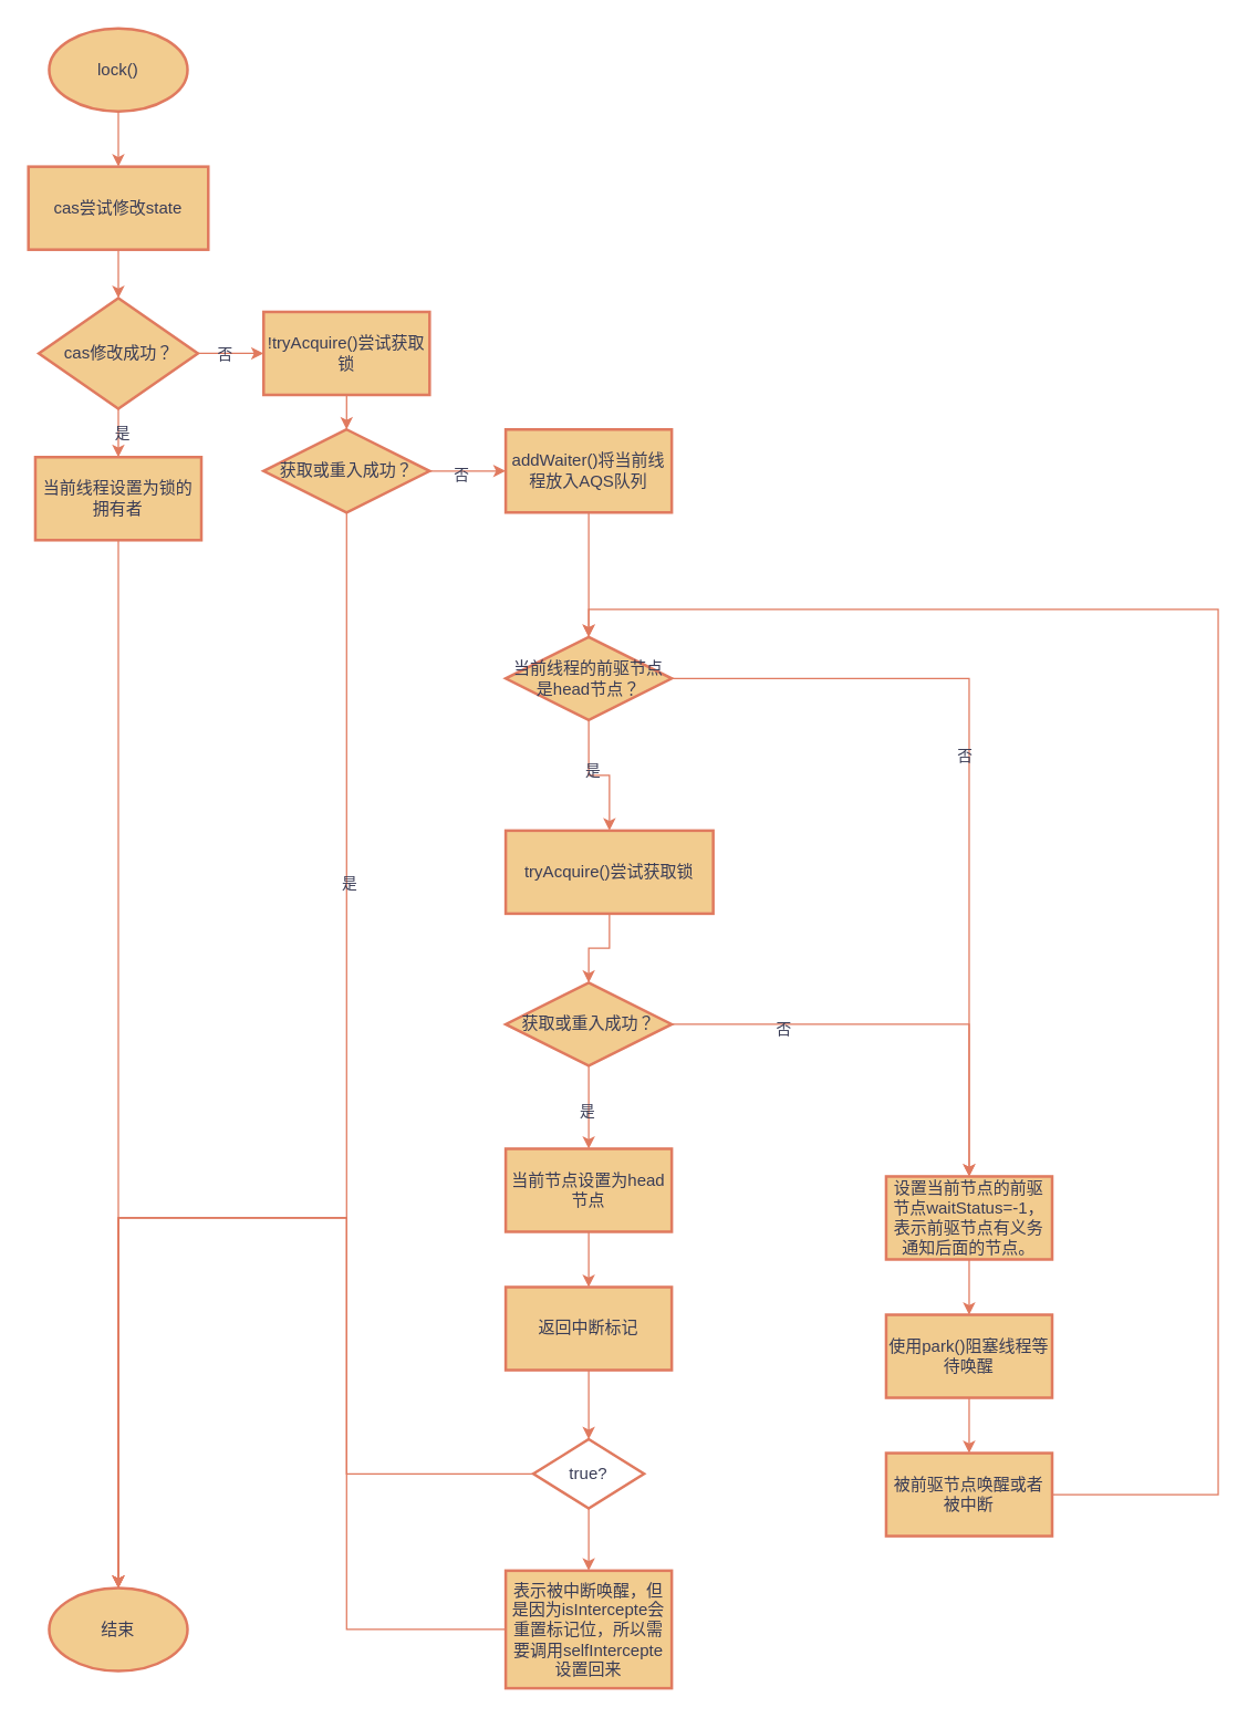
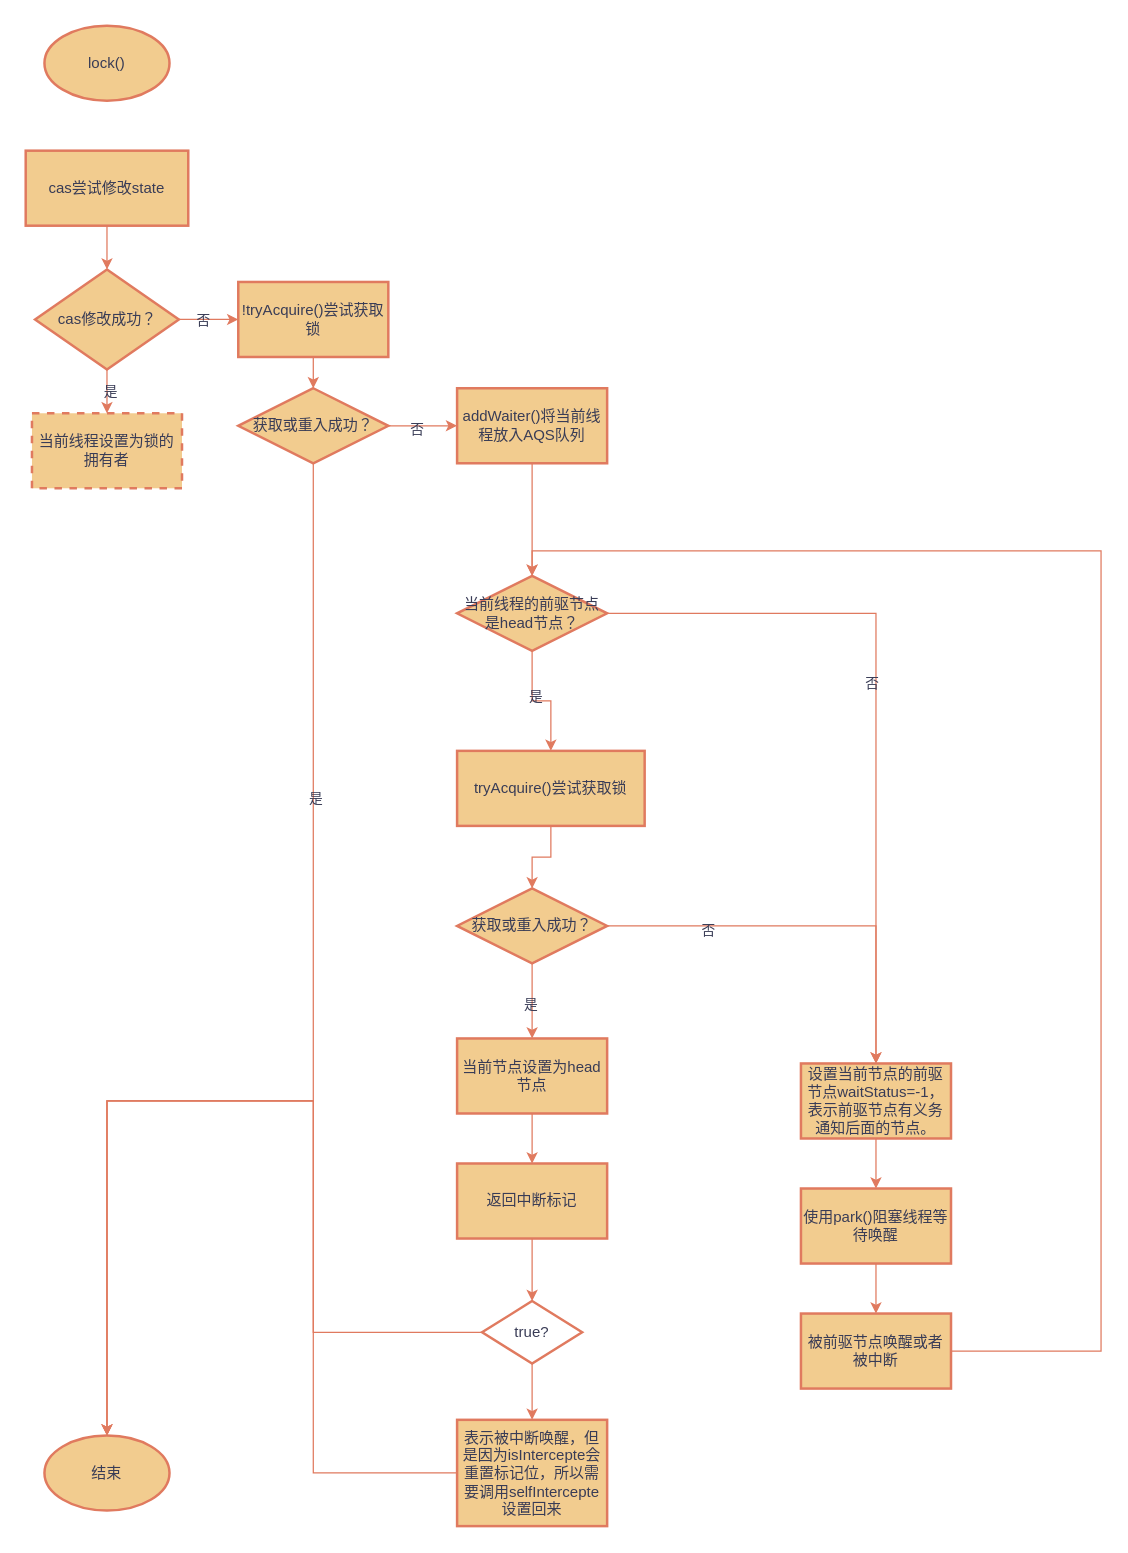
- <mxCell id="2" value="" style="edgeStyle=orthogonalEdgeStyle;rounded=0;orthogonalLoop=1;jettySize=auto;html=1;labelBackgroundColor=none;strokeColor=#E07A5F;fontColor=default;movable=0;resizable=0;rotatable=0;deletable=0;editable=0;locked=1;connectable=0;" parent="1" source="3" target="5" edge="1"><mxGeometry relative="1" as="geometry" /></mxCell>
- <mxCell id="12" value="当前线程设置为锁的拥有者" style="whiteSpace=wrap;html=1;strokeWidth=2;labelBackgroundColor=none;fillColor=#F2CC8F;strokeColor=#E07A5F;fontColor=#393C56;movable=0;resizable=0;rotatable=0;deletable=0;editable=0;locked=1;connectable=0;" parent="1" vertex="1"><mxGeometry x="25" y="330" width="120" height="60" as="geometry" /></mxCell>
+ <mxCell id="12" value="当前线程设置为锁的拥有者" style="whiteSpace=wrap;html=1;strokeWidth=2;labelBackgroundColor=none;fillColor=#F2CC8F;strokeColor=#E07A5F;fontColor=#393C56;movable=0;resizable=0;rotatable=0;deletable=0;editable=0;locked=1;connectable=0;dashed=1;" parent="1" vertex="1"><mxGeometry x="25" y="330" width="120" height="60" as="geometry" /></mxCell>
- <mxCell id="11" style="edgeStyle=orthogonalEdgeStyle;rounded=0;orthogonalLoop=1;jettySize=auto;html=1;entryX=0.5;entryY=0;entryDx=0;entryDy=0;entryPerimeter=0;labelBackgroundColor=none;strokeColor=#E07A5F;fontColor=default;movable=0;resizable=0;rotatable=0;deletable=0;editable=0;locked=1;connectable=0;" parent="1" source="12" target="13" edge="1"><mxGeometry relative="1" as="geometry" /></mxCell>
